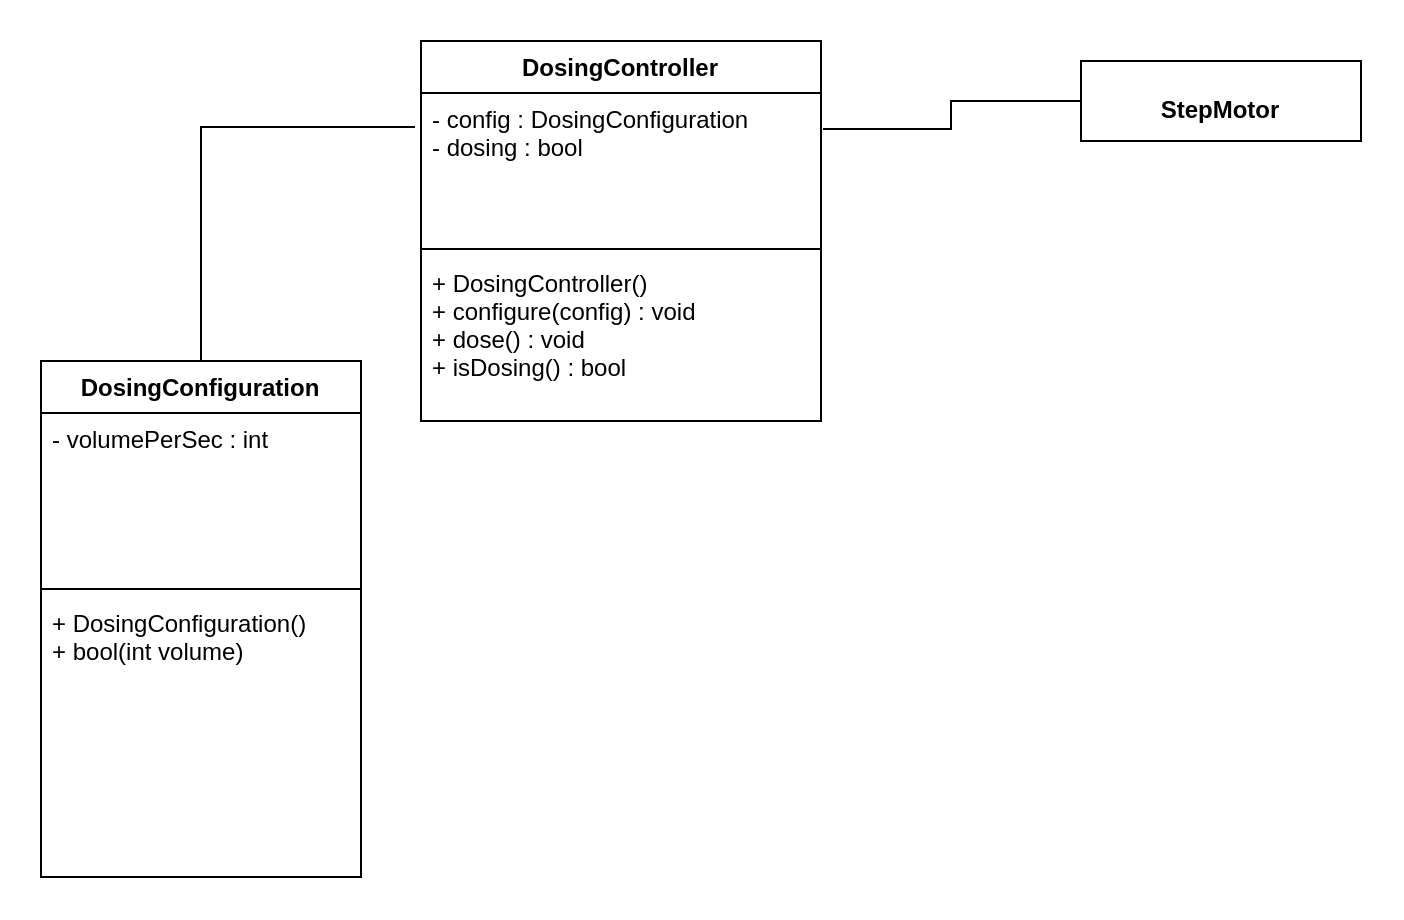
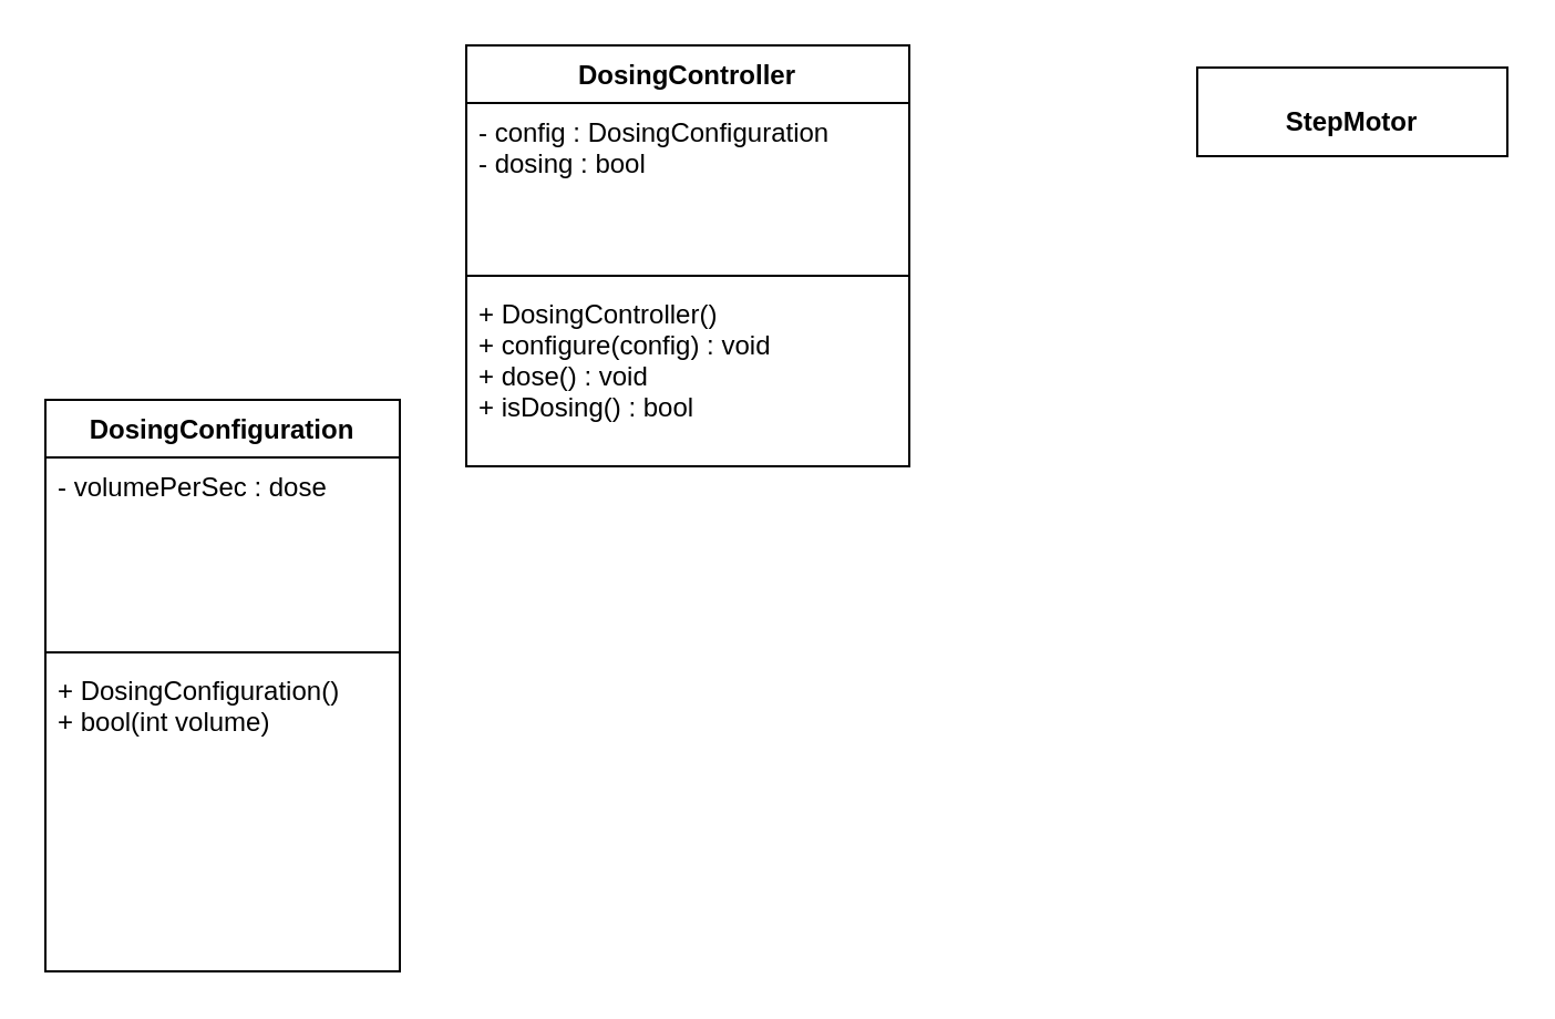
- <mxCell id="7" style="edgeStyle=orthogonalEdgeStyle;rounded=0;orthogonalLoop=1;jettySize=auto;html=1;entryX=1.005;entryY=0.243;entryDx=0;entryDy=0;entryPerimeter=0;endArrow=none;endFill=0;" edge="1" parent="1" source="8" target="3"><mxGeometry relative="1" as="geometry" /></mxCell>
- <mxCell id="6" style="edgeStyle=orthogonalEdgeStyle;rounded=0;orthogonalLoop=1;jettySize=auto;html=1;entryX=-0.015;entryY=0.23;entryDx=0;entryDy=0;entryPerimeter=0;endArrow=none;endFill=0;" edge="1" parent="1" source="9" target="3"><mxGeometry relative="1" as="geometry" /></mxCell>
- <mxCell id="10" value="- volumePerSec : int" style="text;strokeColor=none;fillColor=none;align=left;verticalAlign=top;spacingLeft=4;spacingRight=4;overflow=hidden;rotatable=0;points=[[0,0.5],[1,0.5]];portConstraint=eastwest;" vertex="1" parent="9"><mxGeometry y="26" width="160" height="84" as="geometry" /></mxCell>
+ <mxCell id="10" value="- volumePerSec : dose" style="text;strokeColor=none;fillColor=none;align=left;verticalAlign=top;spacingLeft=4;spacingRight=4;overflow=hidden;rotatable=0;points=[[0,0.5],[1,0.5]];portConstraint=eastwest;" vertex="1" parent="9"><mxGeometry y="26" width="160" height="84" as="geometry" /></mxCell>
